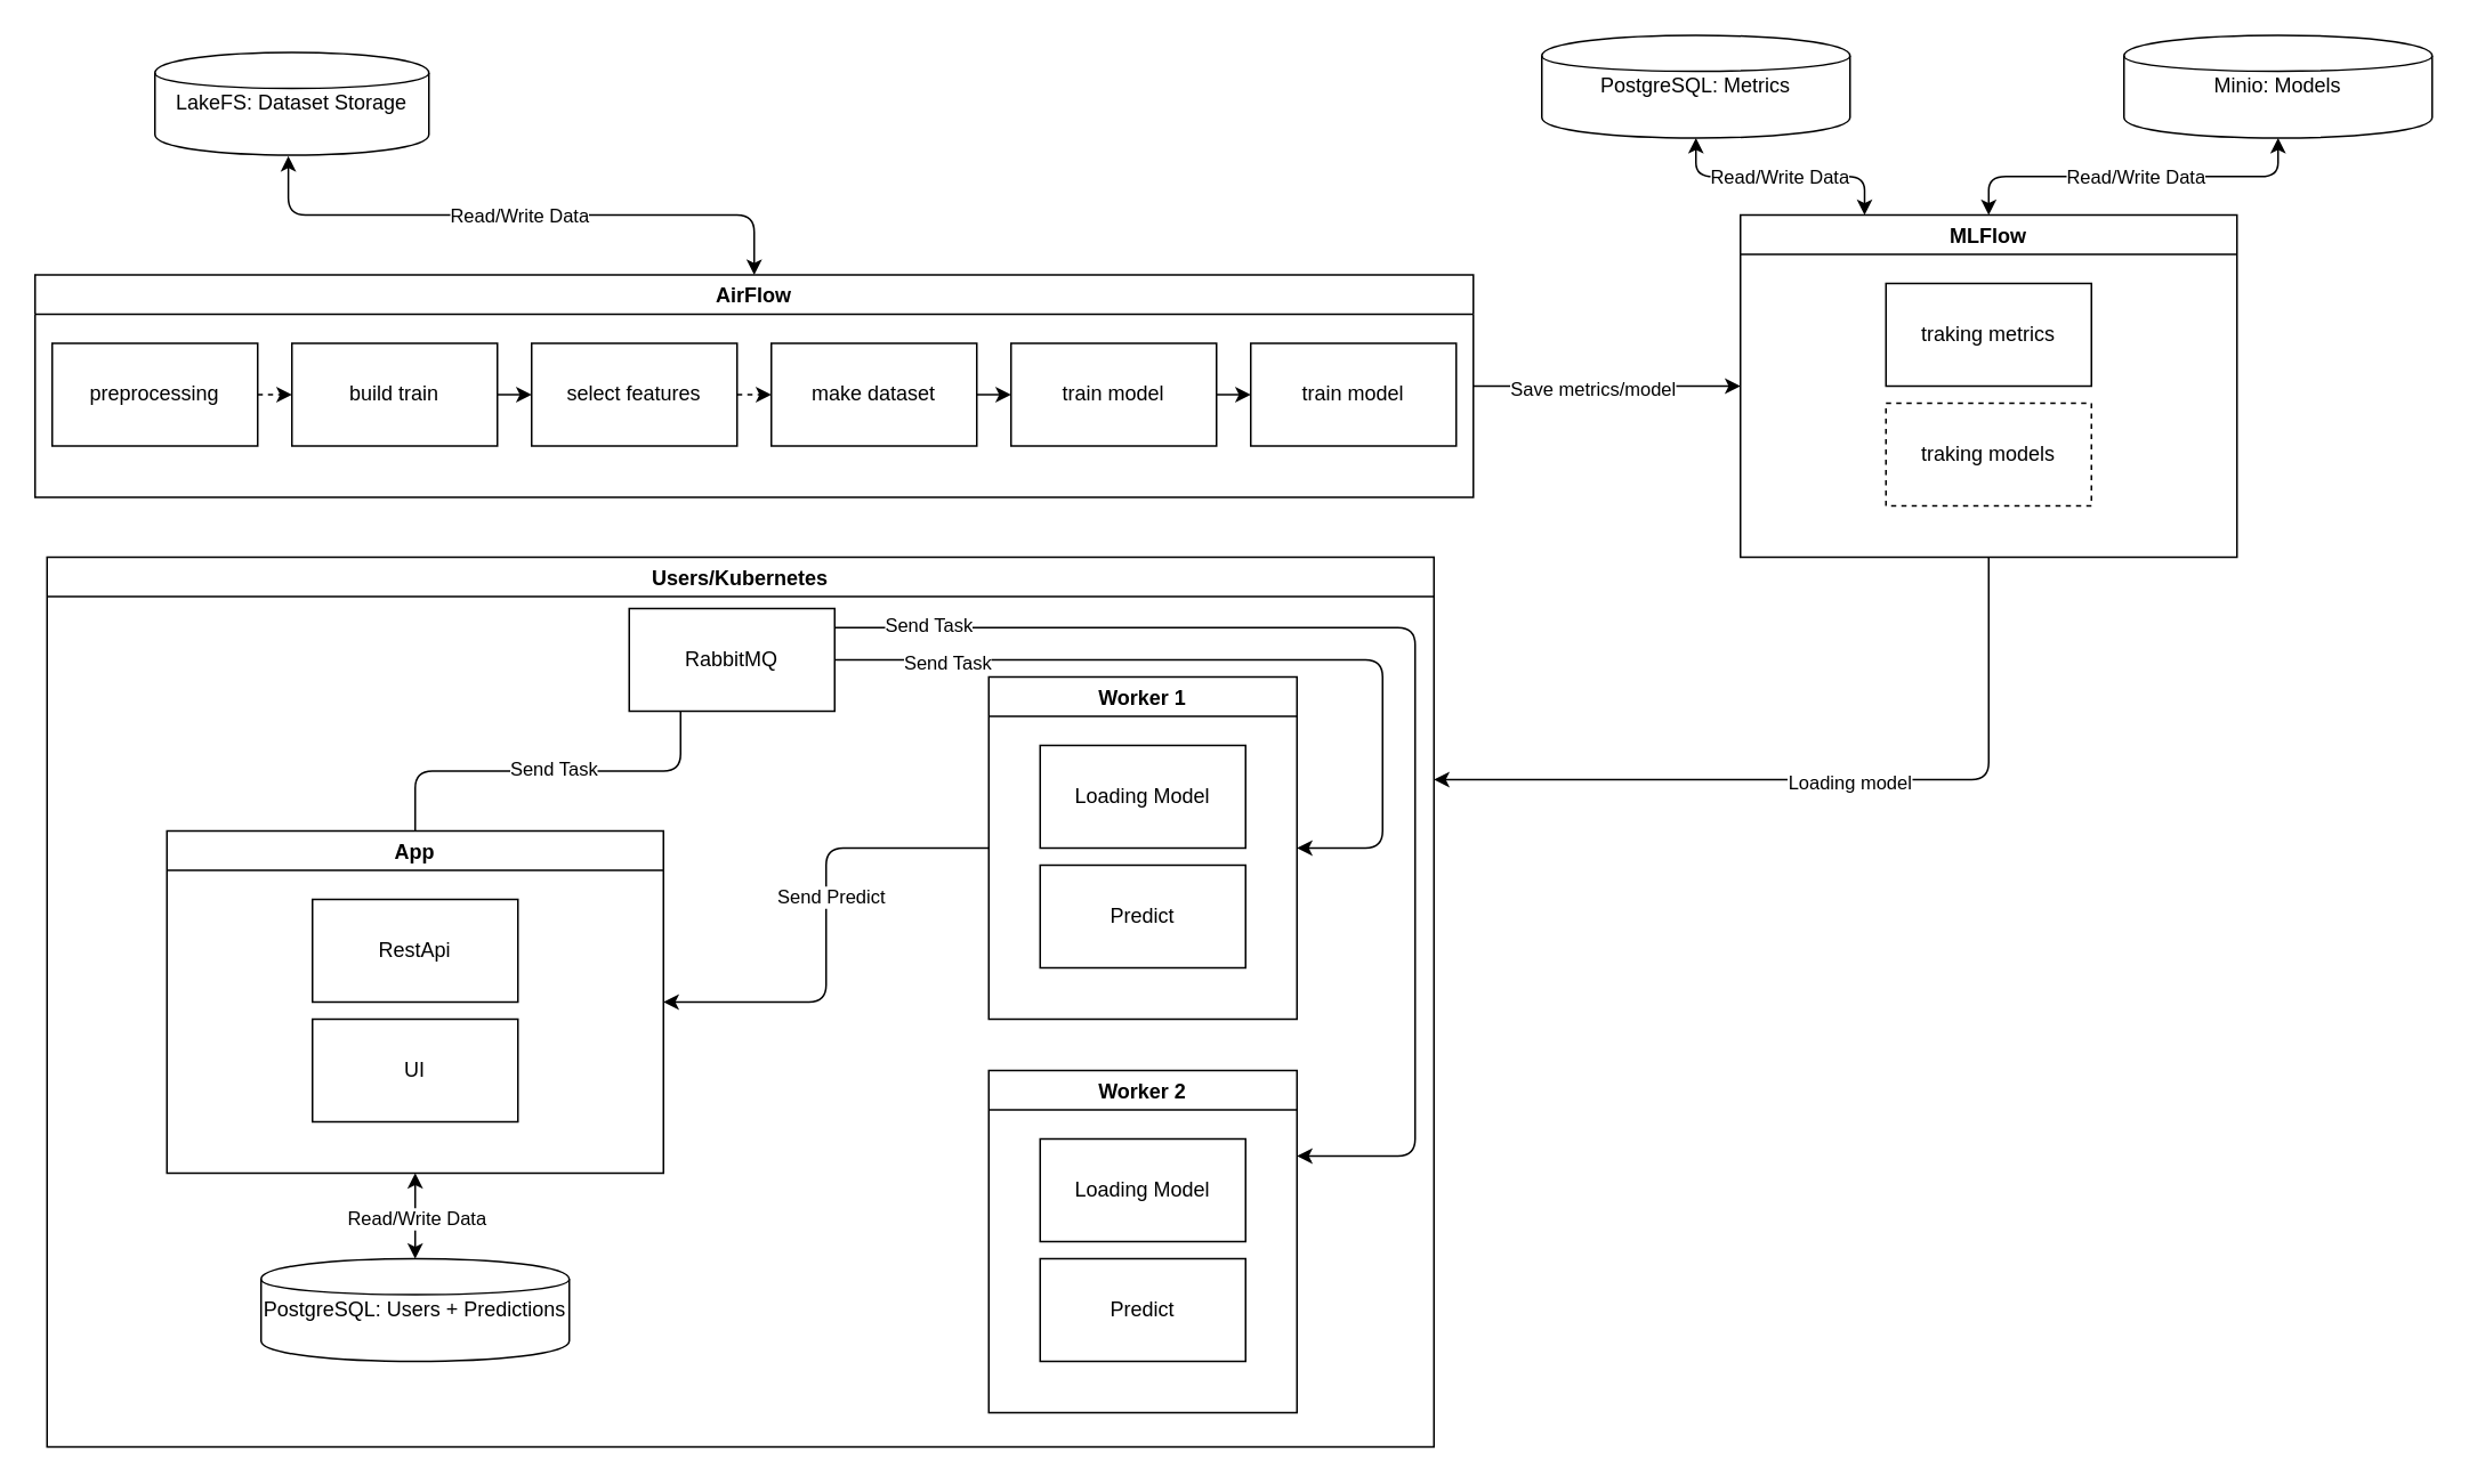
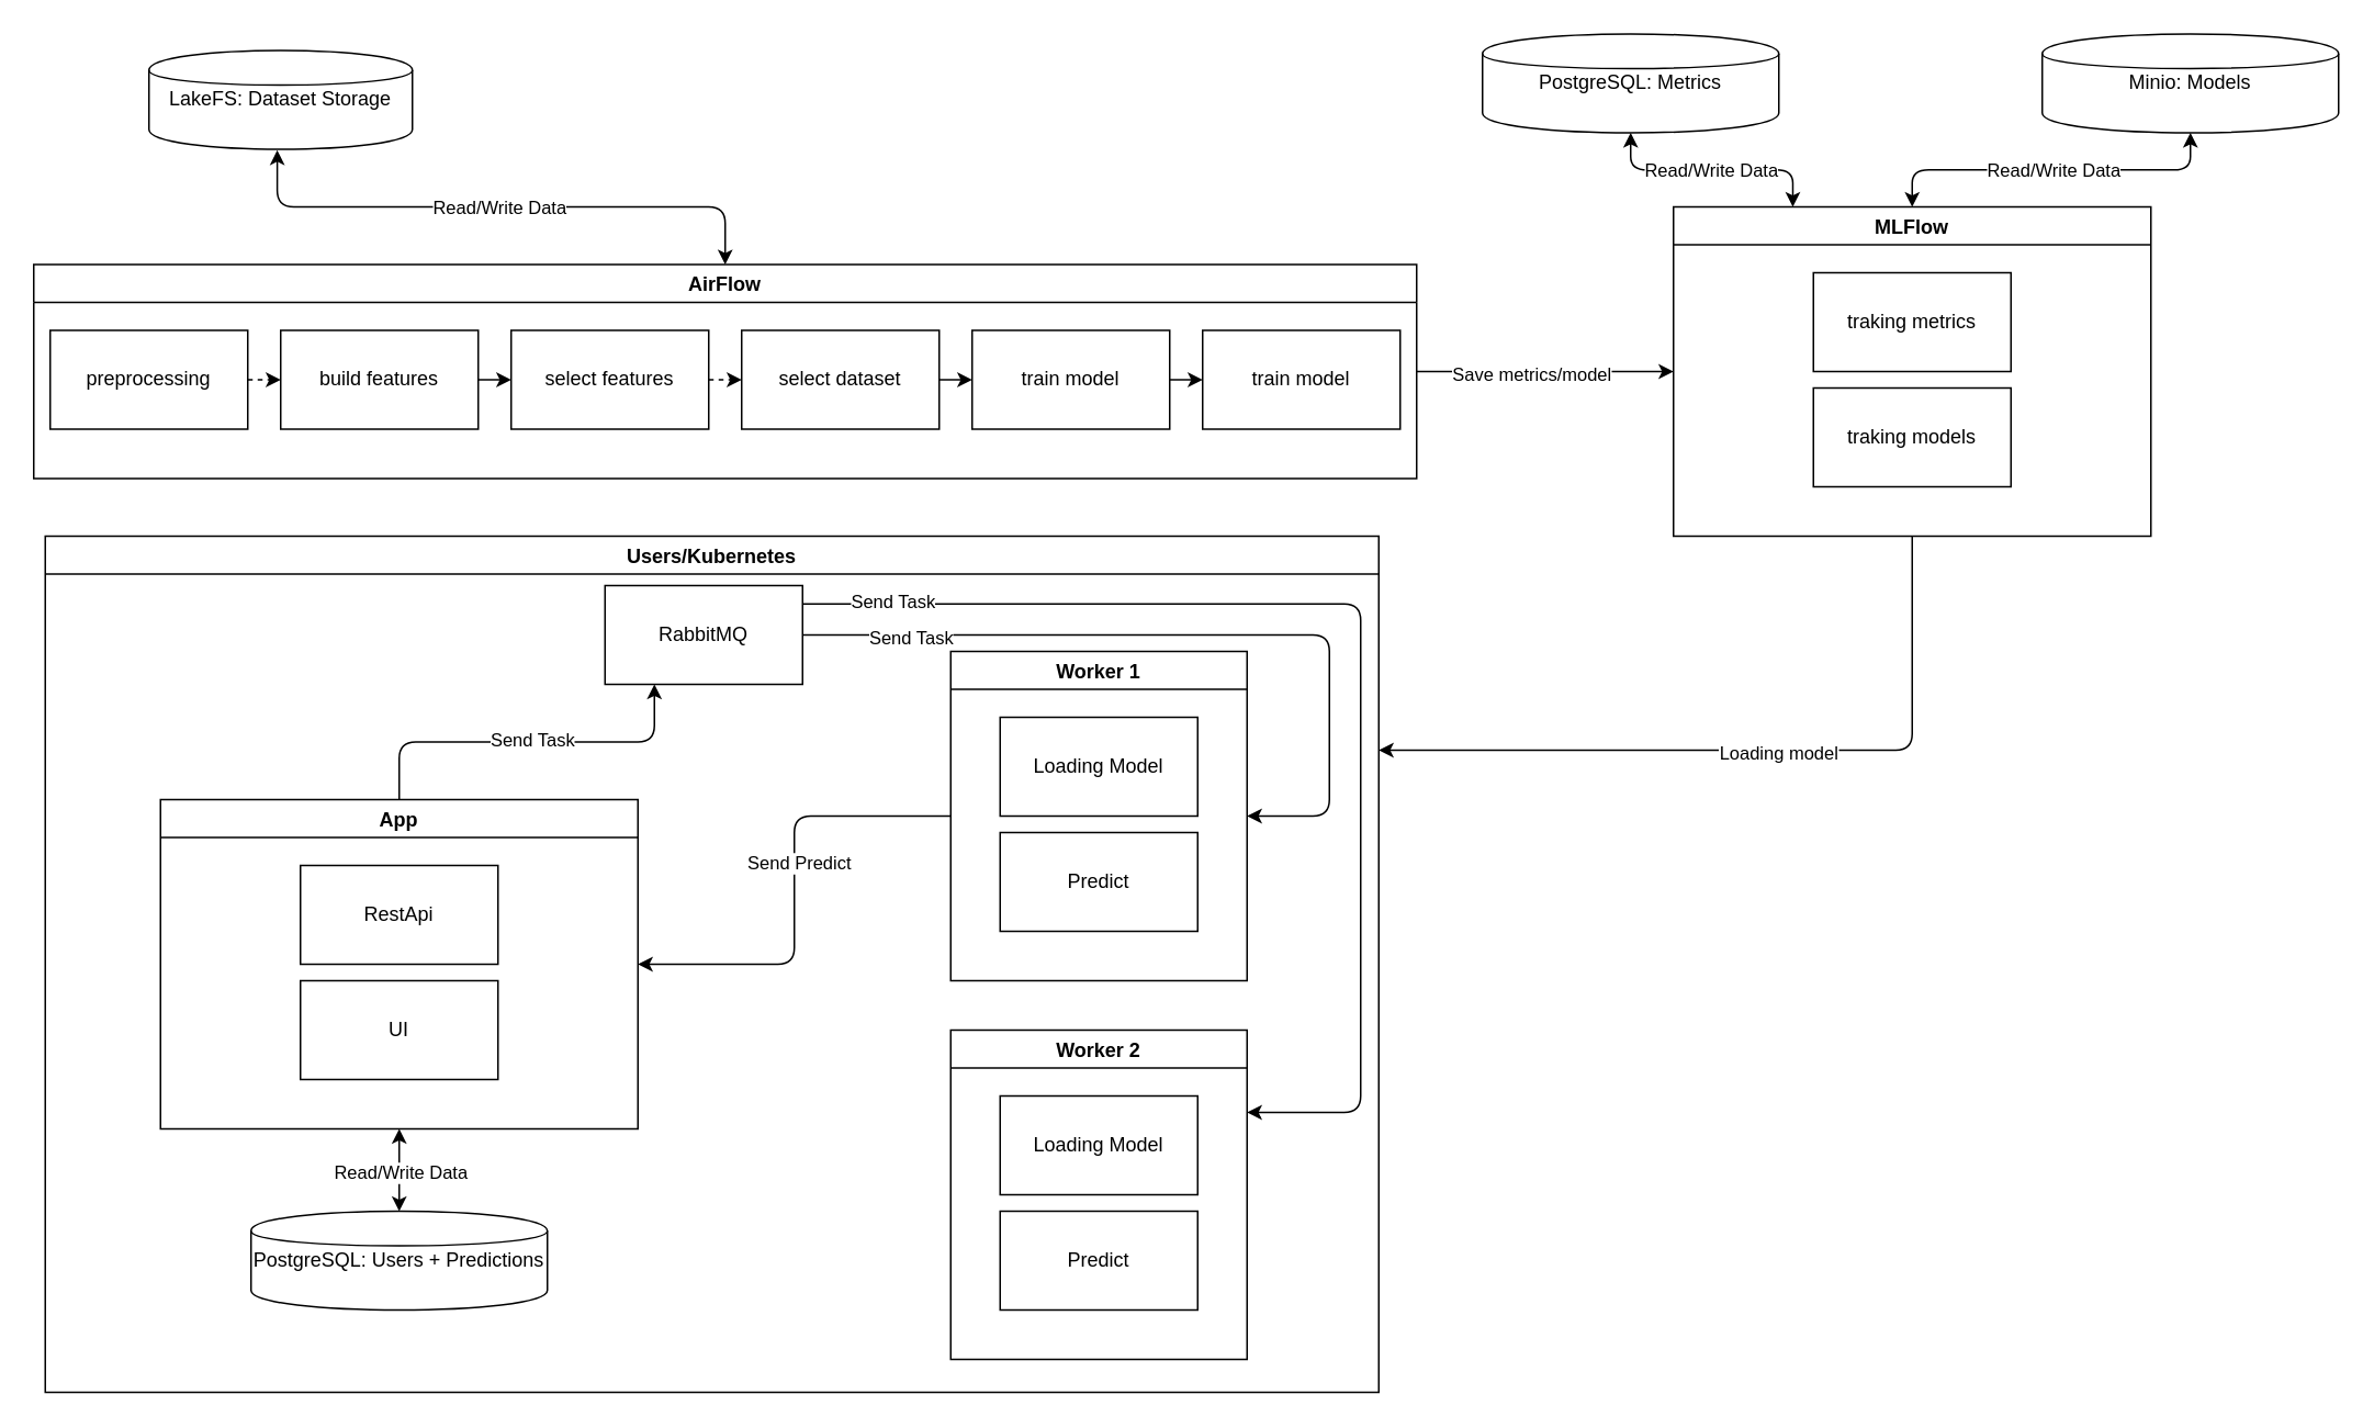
- <mxCell id="9" value="build train" style="rounded=0;whiteSpace=wrap;html=1;" vertex="1" parent="5"><mxGeometry x="150" y="40" width="120" height="60" as="geometry" /></mxCell>
+ <mxCell id="9" value="build features" style="rounded=0;whiteSpace=wrap;html=1;" vertex="1" parent="5"><mxGeometry x="150" y="40" width="120" height="60" as="geometry" /></mxCell>
- <mxCell id="13" value="make dataset" style="rounded=0;whiteSpace=wrap;html=1;" vertex="1" parent="5"><mxGeometry x="430" y="40" width="120" height="60" as="geometry" /></mxCell>
+ <mxCell id="13" value="select dataset" style="rounded=0;whiteSpace=wrap;html=1;" vertex="1" parent="5"><mxGeometry x="430" y="40" width="120" height="60" as="geometry" /></mxCell>
- <mxCell id="19" value="traking models" style="rounded=0;whiteSpace=wrap;html=1;dashed=1;" vertex="1" parent="17"><mxGeometry x="85" y="110" width="120" height="60" as="geometry" /></mxCell>
+ <mxCell id="19" value="traking models" style="rounded=0;whiteSpace=wrap;html=1;" vertex="1" parent="17"><mxGeometry x="85" y="110" width="120" height="60" as="geometry" /></mxCell>
- <mxCell id="35" style="edgeStyle=orthogonalEdgeStyle;html=1;entryX=0.25;entryY=1;entryDx=0;entryDy=0;endArrow=none;" edge="1" parent="22" source="23" target="28"><mxGeometry relative="1" as="geometry" /></mxCell>
+ <mxCell id="35" style="edgeStyle=orthogonalEdgeStyle;html=1;entryX=0.25;entryY=1;entryDx=0;entryDy=0;" edge="1" parent="22" source="23" target="28"><mxGeometry relative="1" as="geometry" /></mxCell>
